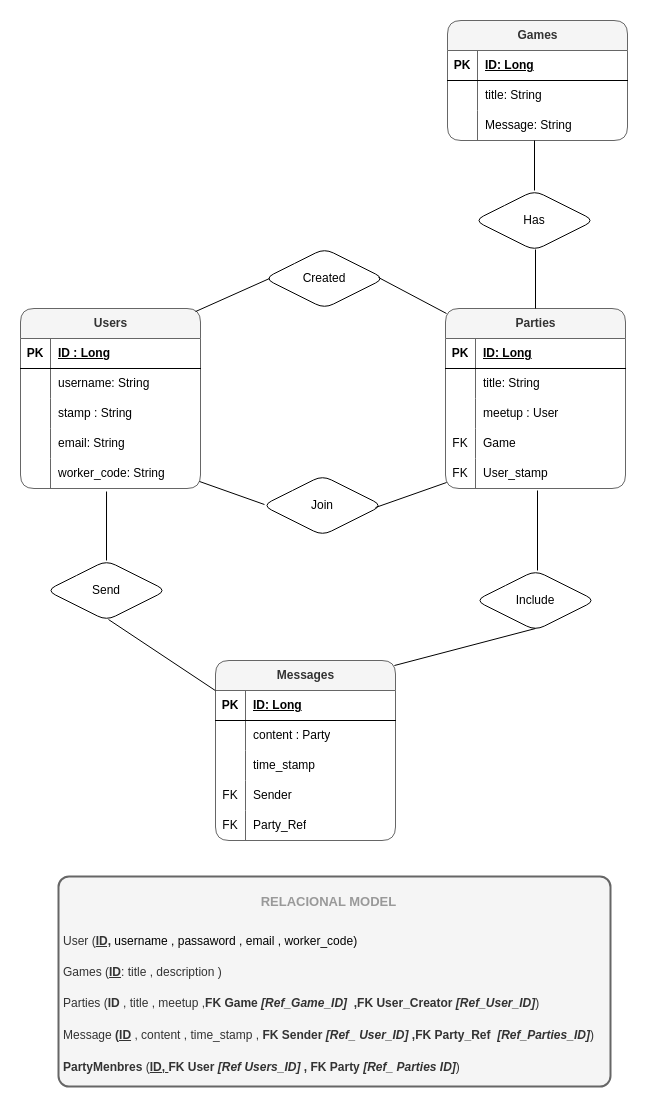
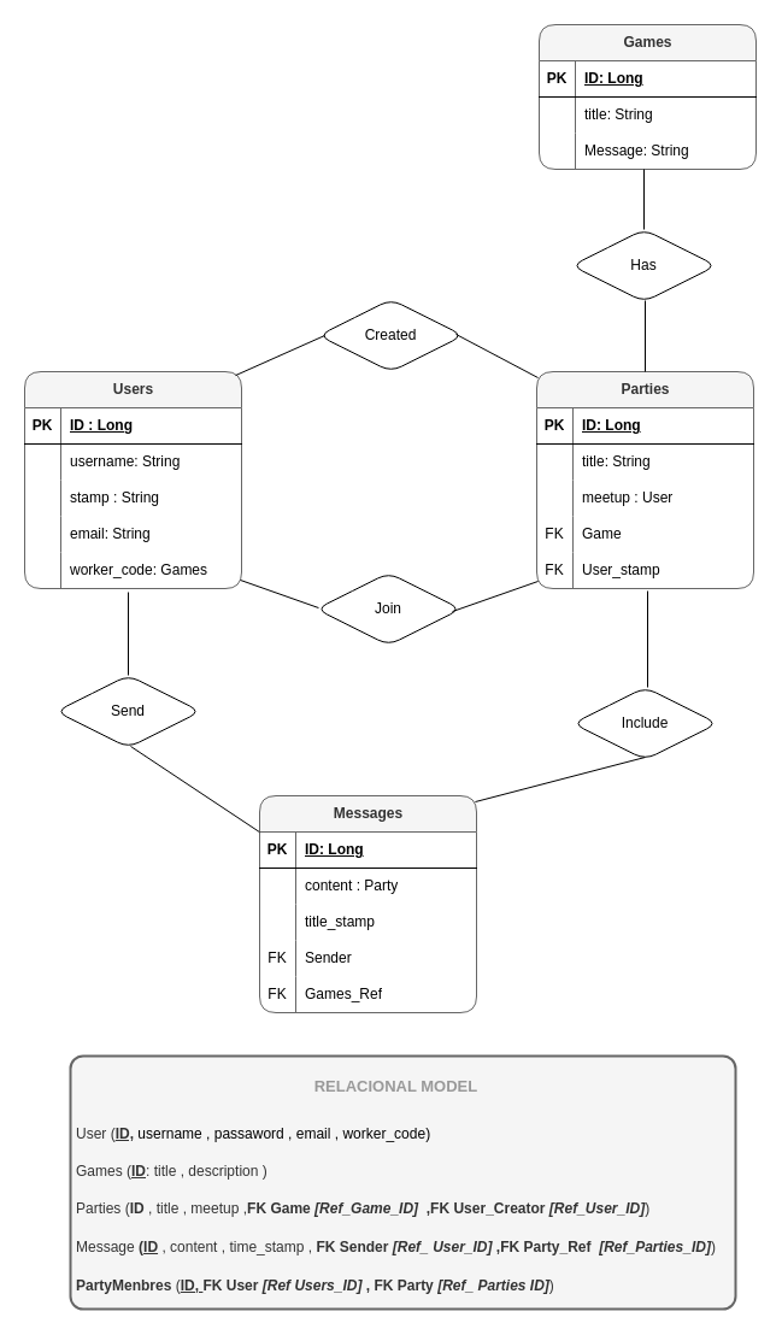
- <mxCell id="17" value="worker_code: String" style="shape=partialRectangle;connectable=0;fillColor=none;top=0;left=0;bottom=0;right=0;align=left;spacingLeft=6;overflow=hidden;whiteSpace=wrap;html=1;" parent="15" vertex="1"><mxGeometry x="30" width="150" height="30" as="geometry"><mxRectangle width="150" height="30" as="alternateBounds" /></mxGeometry></mxCell>
+ <mxCell id="17" value="worker_code: Games" style="shape=partialRectangle;connectable=0;fillColor=none;top=0;left=0;bottom=0;right=0;align=left;spacingLeft=6;overflow=hidden;whiteSpace=wrap;html=1;" parent="15" vertex="1"><mxGeometry x="30" width="150" height="30" as="geometry"><mxRectangle width="150" height="30" as="alternateBounds" /></mxGeometry></mxCell>
- <mxCell id="56" value="time_stamp" style="shape=partialRectangle;connectable=0;fillColor=none;top=0;left=0;bottom=0;right=0;align=left;spacingLeft=6;overflow=hidden;whiteSpace=wrap;html=1;" parent="54" vertex="1"><mxGeometry x="30" width="150" height="30" as="geometry"><mxRectangle width="150" height="30" as="alternateBounds" /></mxGeometry></mxCell>
+ <mxCell id="56" value="title_stamp" style="shape=partialRectangle;connectable=0;fillColor=none;top=0;left=0;bottom=0;right=0;align=left;spacingLeft=6;overflow=hidden;whiteSpace=wrap;html=1;" parent="54" vertex="1"><mxGeometry x="30" width="150" height="30" as="geometry"><mxRectangle width="150" height="30" as="alternateBounds" /></mxGeometry></mxCell>
- <mxCell id="62" value="Party_Ref" style="shape=partialRectangle;connectable=0;fillColor=none;top=0;left=0;bottom=0;right=0;align=left;spacingLeft=6;overflow=hidden;whiteSpace=wrap;html=1;" parent="60" vertex="1"><mxGeometry x="30" width="150" height="30" as="geometry"><mxRectangle width="150" height="30" as="alternateBounds" /></mxGeometry></mxCell>
+ <mxCell id="62" value="Games_Ref" style="shape=partialRectangle;connectable=0;fillColor=none;top=0;left=0;bottom=0;right=0;align=left;spacingLeft=6;overflow=hidden;whiteSpace=wrap;html=1;" parent="60" vertex="1"><mxGeometry x="30" width="150" height="30" as="geometry"><mxRectangle width="150" height="30" as="alternateBounds" /></mxGeometry></mxCell>
